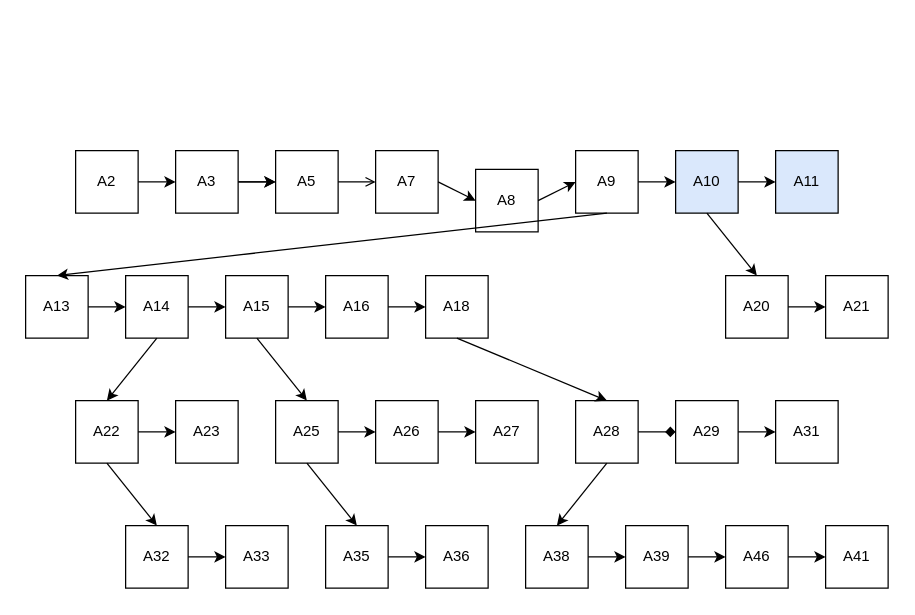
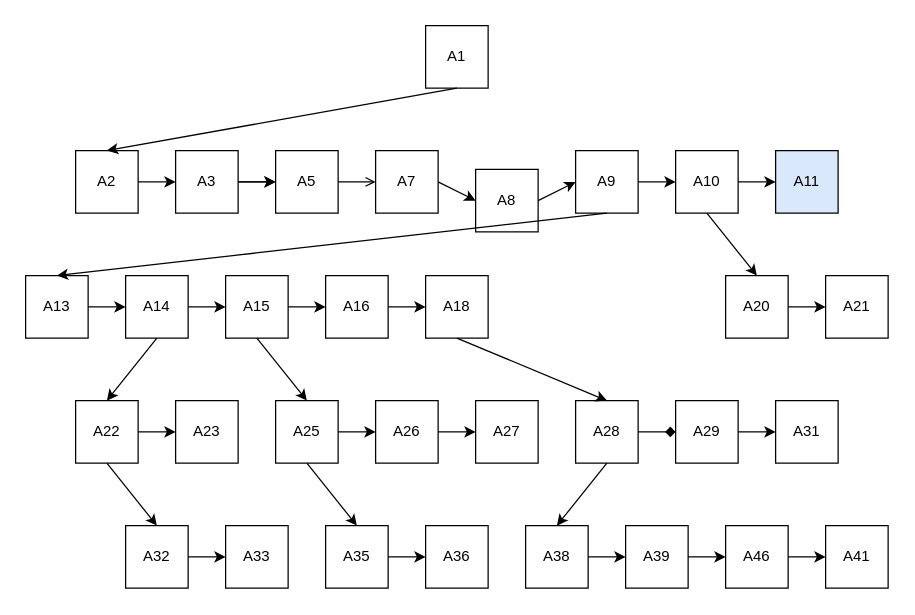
+ <mxCell id="2" value="A1" style="whiteSpace=wrap;html=1;aspect=fixed;" vertex="1" parent="1"><mxGeometry x="340" y="20" width="50" height="50" as="geometry" /></mxCell>
+ <mxCell id="33" value="" style="endArrow=classic;html=1;rounded=0;exitX=0.5;exitY=1;exitDx=0;exitDy=0;entryX=0.5;entryY=0;entryDx=0;entryDy=0;" edge="1" parent="1" source="2" target="3"><mxGeometry width="50" height="50" relative="1" as="geometry"><mxPoint x="130" y="60" as="sourcePoint" /><mxPoint x="180" y="10" as="targetPoint" /></mxGeometry></mxCell>
- <mxCell id="5" value="A10" style="whiteSpace=wrap;html=1;aspect=fixed;fillColor=#dae8fc;" vertex="1" parent="1"><mxGeometry x="540" y="120" width="50" height="50" as="geometry" /></mxCell>
+ <mxCell id="5" value="A10" style="whiteSpace=wrap;html=1;aspect=fixed;" vertex="1" parent="1"><mxGeometry x="540" y="120" width="50" height="50" as="geometry" /></mxCell>
